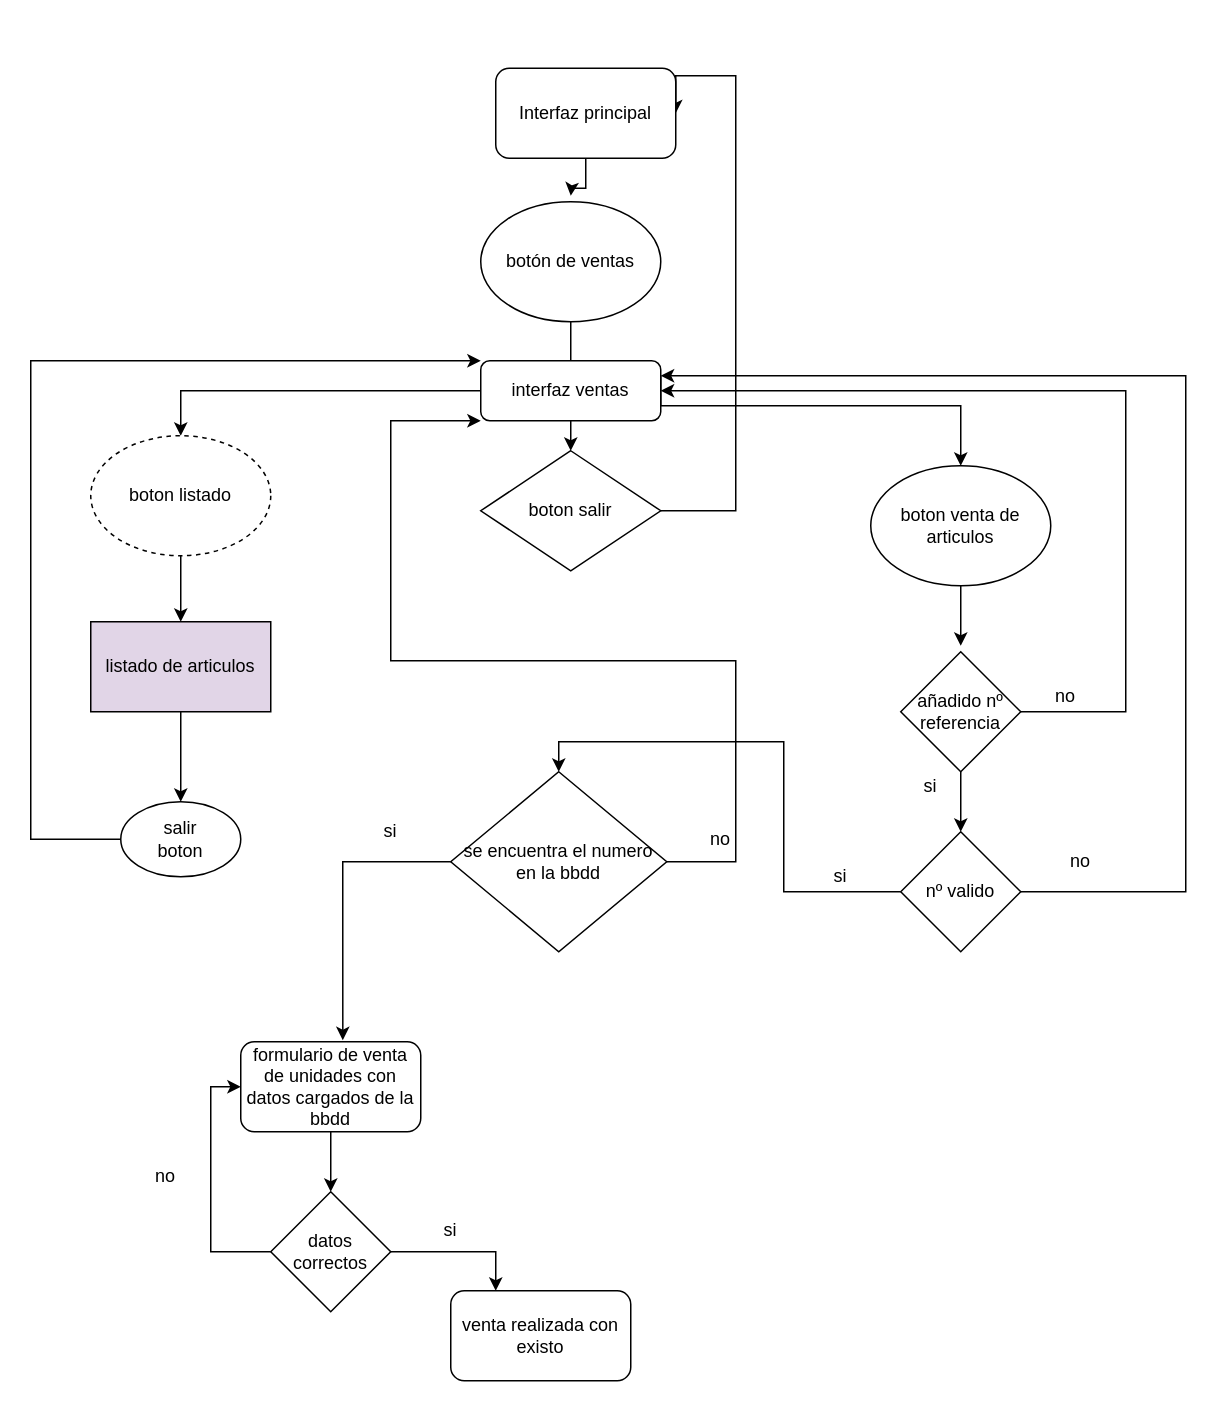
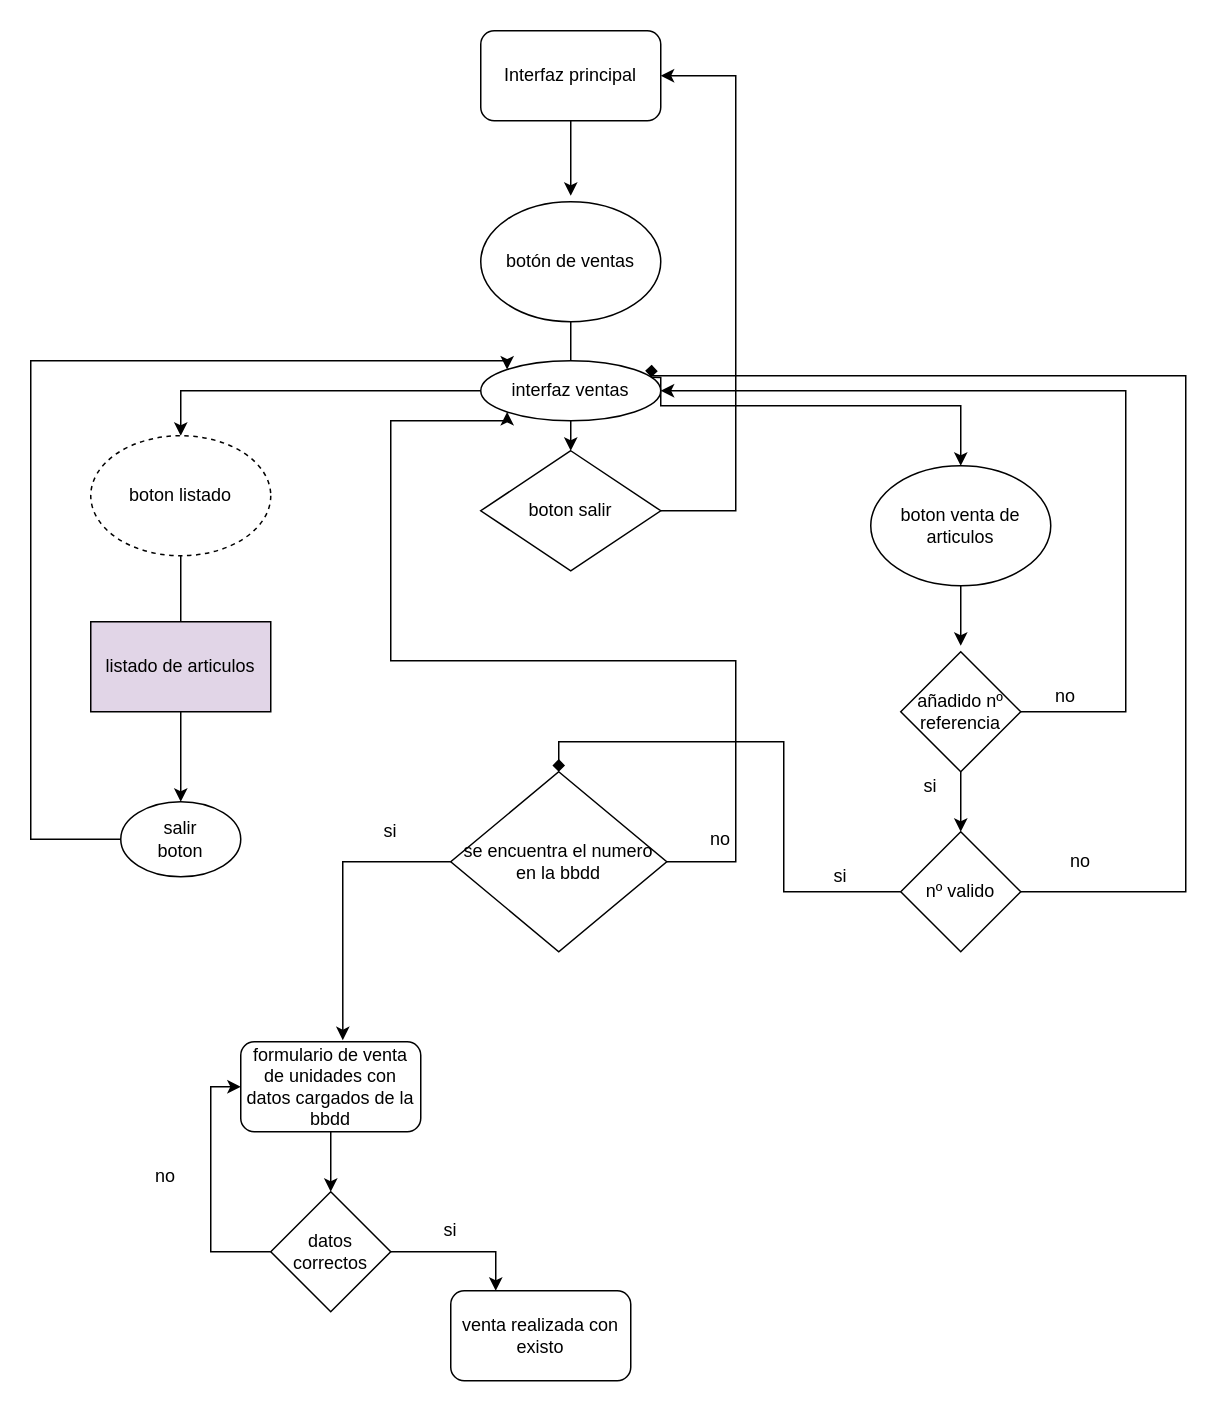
- <mxCell id="39" value="Interfaz principal" style="rounded=1;whiteSpace=wrap;html=1;" vertex="1" parent="1"><mxGeometry x="330" y="45" width="120" height="60" as="geometry" /></mxCell>
+ <mxCell id="39" value="Interfaz principal" style="rounded=1;whiteSpace=wrap;html=1;" vertex="1" parent="1"><mxGeometry x="320" y="20" width="120" height="60" as="geometry" /></mxCell>
- <mxCell id="20" style="edgeStyle=orthogonalEdgeStyle;rounded=0;orthogonalLoop=1;jettySize=auto;html=1;entryX=1;entryY=0.25;entryDx=0;entryDy=0;" edge="1" parent="1" source="22" target="40"><mxGeometry relative="1" as="geometry"><mxPoint x="460" y="230" as="targetPoint" /><Array as="points"><mxPoint x="790" y="594" /><mxPoint x="790" y="250" /></Array></mxGeometry></mxCell>
+ <mxCell id="20" style="edgeStyle=orthogonalEdgeStyle;rounded=0;orthogonalLoop=1;jettySize=auto;html=1;entryX=1;entryY=0.25;entryDx=0;entryDy=0;endArrow=diamond;" edge="1" parent="1" source="22" target="40"><mxGeometry relative="1" as="geometry"><mxPoint x="460" y="230" as="targetPoint" /><Array as="points"><mxPoint x="790" y="594" /><mxPoint x="790" y="250" /></Array></mxGeometry></mxCell>
- <mxCell id="40" value="interfaz ventas" style="rounded=1;whiteSpace=wrap;html=1;" vertex="1" parent="1"><mxGeometry x="320" y="240" width="120" height="40" as="geometry" /></mxCell>
+ <mxCell id="40" value="interfaz ventas" style="ellipse;whiteSpace=wrap;html=1;" vertex="1" parent="1"><mxGeometry x="320" y="240" width="120" height="40" as="geometry" /></mxCell>
- <mxCell id="6" style="edgeStyle=orthogonalEdgeStyle;rounded=0;orthogonalLoop=1;jettySize=auto;html=1;entryX=0.5;entryY=0;entryDx=0;entryDy=0;" edge="1" parent="1" source="7" target="13"><mxGeometry relative="1" as="geometry" /></mxCell>
+ <mxCell id="6" style="edgeStyle=orthogonalEdgeStyle;rounded=0;orthogonalLoop=1;jettySize=auto;html=1;entryX=0.5;entryY=0;entryDx=0;entryDy=0;endArrow=none;" edge="1" parent="1" source="7" target="13"><mxGeometry relative="1" as="geometry" /></mxCell>
- <mxCell id="21" style="edgeStyle=orthogonalEdgeStyle;rounded=0;orthogonalLoop=1;jettySize=auto;html=1;exitX=0;exitY=0.5;exitDx=0;exitDy=0;entryX=0.5;entryY=0;entryDx=0;entryDy=0;" edge="1" parent="1" source="22" target="30"><mxGeometry relative="1" as="geometry" /></mxCell>
+ <mxCell id="21" style="edgeStyle=orthogonalEdgeStyle;rounded=0;orthogonalLoop=1;jettySize=auto;html=1;exitX=0;exitY=0.5;exitDx=0;exitDy=0;entryX=0.5;entryY=0;entryDx=0;entryDy=0;endArrow=diamond;" edge="1" parent="1" source="22" target="30"><mxGeometry relative="1" as="geometry" /></mxCell>
